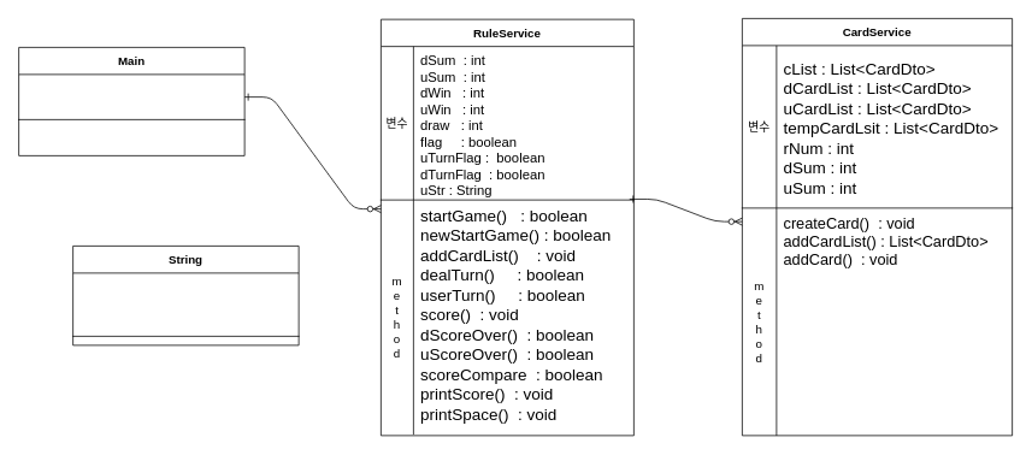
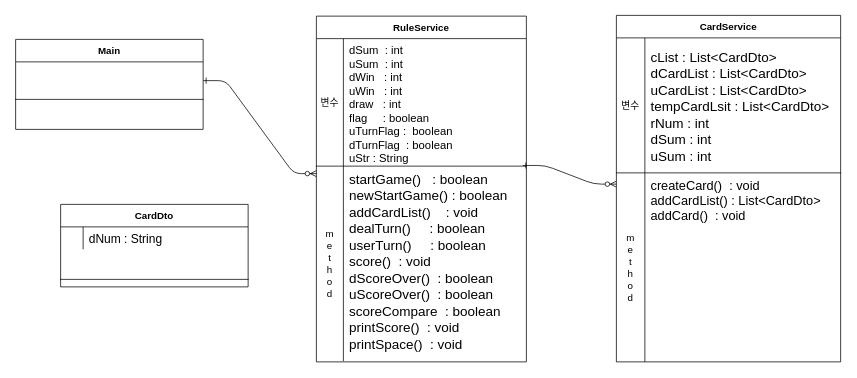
- <mxCell id="23" value="String" style="shape=table;startSize=30;container=1;collapsible=1;childLayout=tableLayout;fixedRows=1;rowLines=0;fontStyle=1;align=center;resizeLast=1;fontSize=13;labelBorderColor=none;labelBackgroundColor=none;" vertex="1" parent="1"><mxGeometry x="80" y="272" width="250" height="110" as="geometry" /></mxCell>
+ <mxCell id="23" value="CardDto" style="shape=table;startSize=30;container=1;collapsible=1;childLayout=tableLayout;fixedRows=1;rowLines=0;fontStyle=1;align=center;resizeLast=1;fontSize=13;labelBorderColor=none;labelBackgroundColor=none;" vertex="1" parent="1"><mxGeometry x="80" y="272" width="250" height="110" as="geometry" /></mxCell>
+ <mxCell id="26" value="dNum : String" style="shape=partialRectangle;overflow=hidden;connectable=0;fillColor=none;top=0;left=0;bottom=0;right=0;align=left;spacingLeft=6;fontSize=16;labelBackgroundColor=none;" vertex="1" parent="24"><mxGeometry x="30" width="220" height="30" as="geometry"><mxRectangle width="220" height="30" as="alternateBounds" /></mxGeometry></mxCell>
